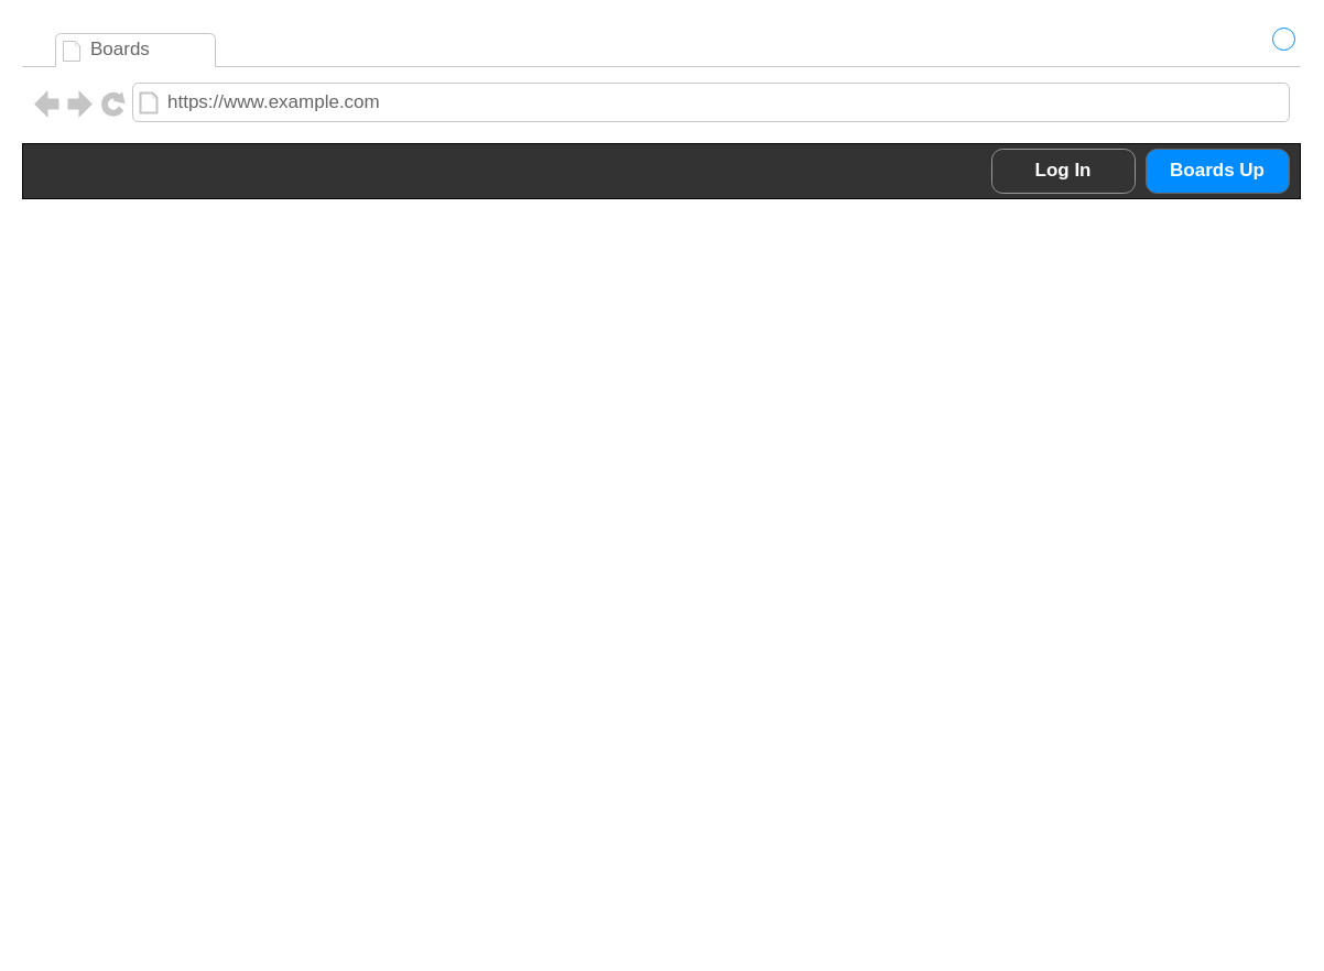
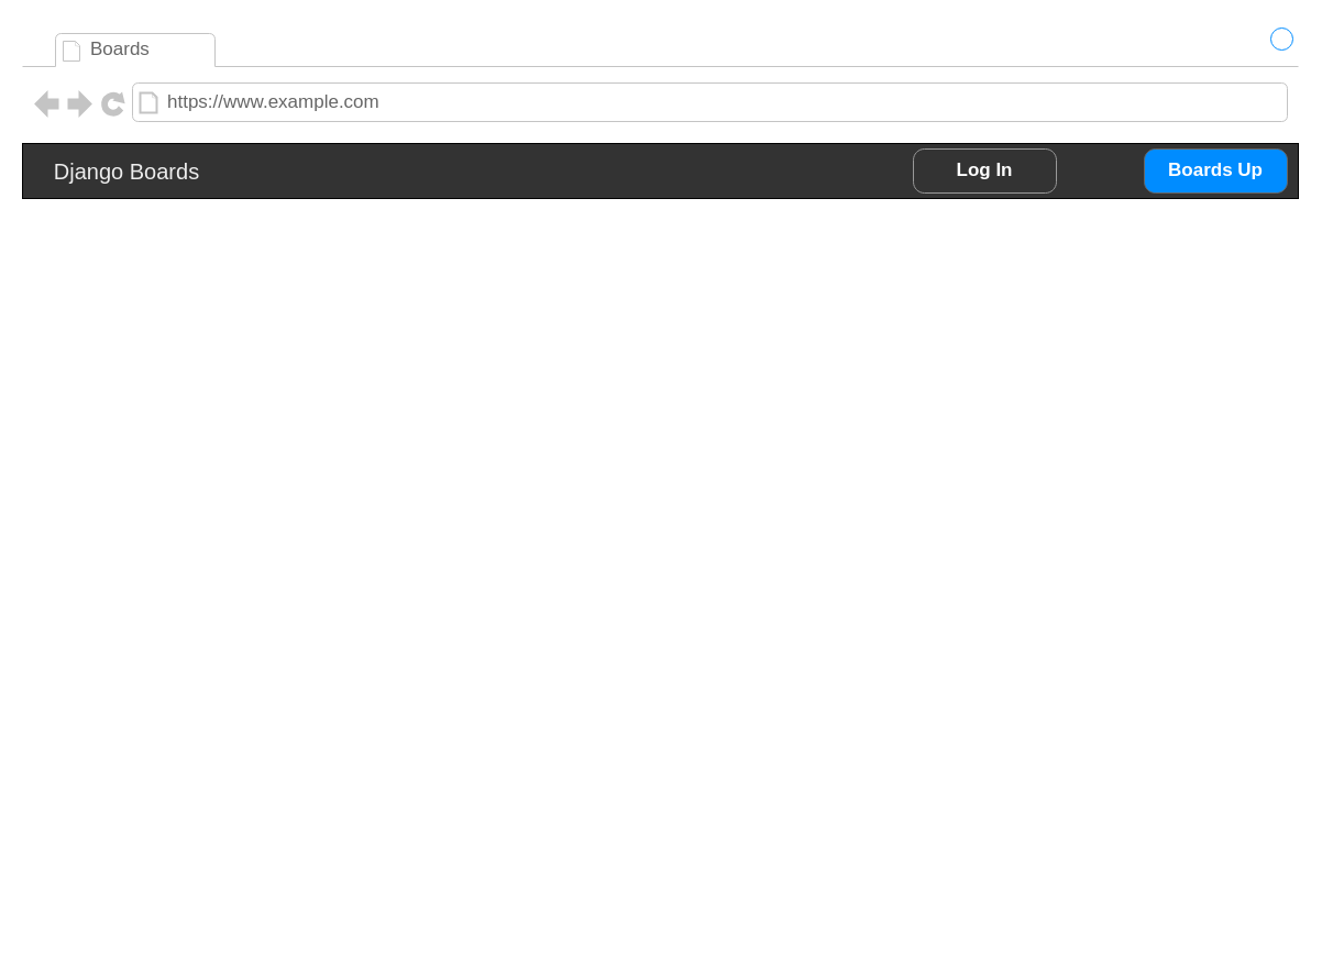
+ <mxCell id="6" value="&lt;font style=&quot;font-size: 20px&quot; color=&quot;#ededed&quot;&gt;Django Boards&lt;/font&gt;" style="text;html=1;strokeColor=none;fillColor=none;align=center;verticalAlign=middle;whiteSpace=wrap;rounded=0;" vertex="1" parent="2"><mxGeometry x="10" y="125" width="170" height="20" as="geometry" /></mxCell>
- <mxCell id="8" value="Log In" style="strokeWidth=1;shadow=0;dashed=0;align=center;html=1;shape=mxgraph.mockup.buttons.button;fontColor=#ffffff;mainText=;buttonStyle=round;fontSize=17;fontStyle=1;whiteSpace=wrap;fillColor=#333333;strokeColor=#999999;" vertex="1" parent="2"><mxGeometry x="880" y="115" width="130" height="40" as="geometry" /></mxCell>
+ <mxCell id="8" value="Log In" style="strokeWidth=1;shadow=0;dashed=0;align=center;html=1;shape=mxgraph.mockup.buttons.button;fontColor=#ffffff;mainText=;buttonStyle=round;fontSize=17;fontStyle=1;whiteSpace=wrap;fillColor=#333333;strokeColor=#999999;" vertex="1" parent="2"><mxGeometry x="810" y="115" width="130" height="40" as="geometry" /></mxCell>
- <mxCell id="2" value="sas" style="strokeWidth=1;shadow=0;dashed=0;align=center;html=1;shape=mxgraph.mockup.containers.browserWindow;rSize=0;strokeColor2=#008cff;strokeColor3=#c4c4c4;mainText=,;recursiveResize=0;strokeColor=#FFFFFF;fontColor=#FFFFFF;" parent="1" vertex="1"><mxGeometry width="1160" height="840" as="geometry" x="20" y="20" /></mxCell>
+ <mxCell id="2" value="www" style="strokeWidth=1;shadow=0;dashed=0;align=center;html=1;shape=mxgraph.mockup.containers.browserWindow;rSize=0;strokeColor2=#008cff;strokeColor3=#c4c4c4;mainText=,;recursiveResize=0;strokeColor=#FFFFFF;fontColor=#FFFFFF;" parent="1" vertex="1"><mxGeometry width="1160" height="840" as="geometry" x="20" y="20" /></mxCell>
